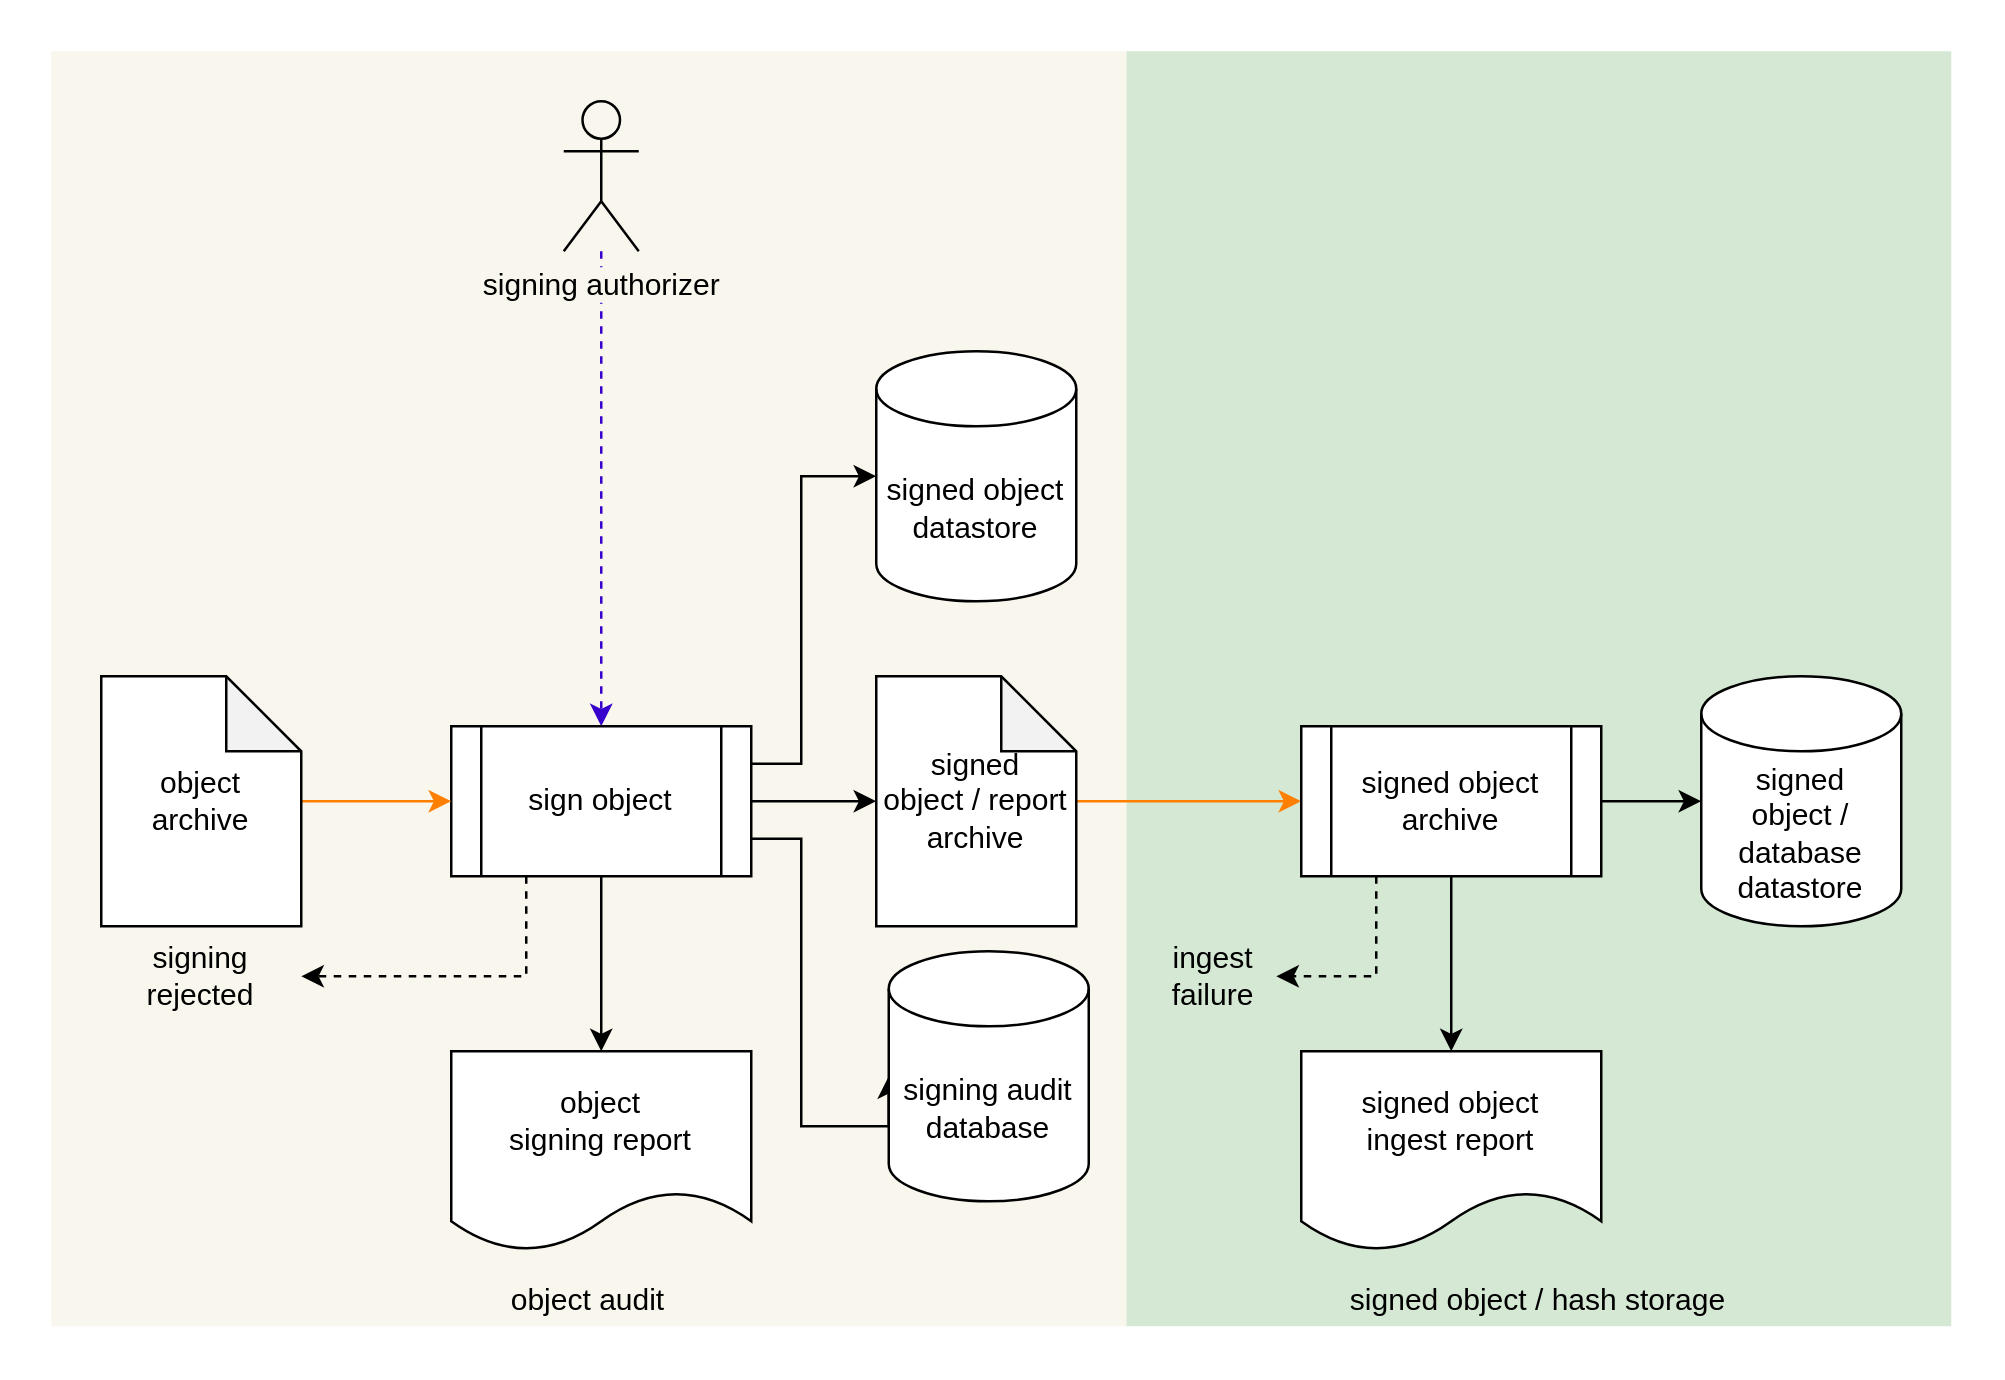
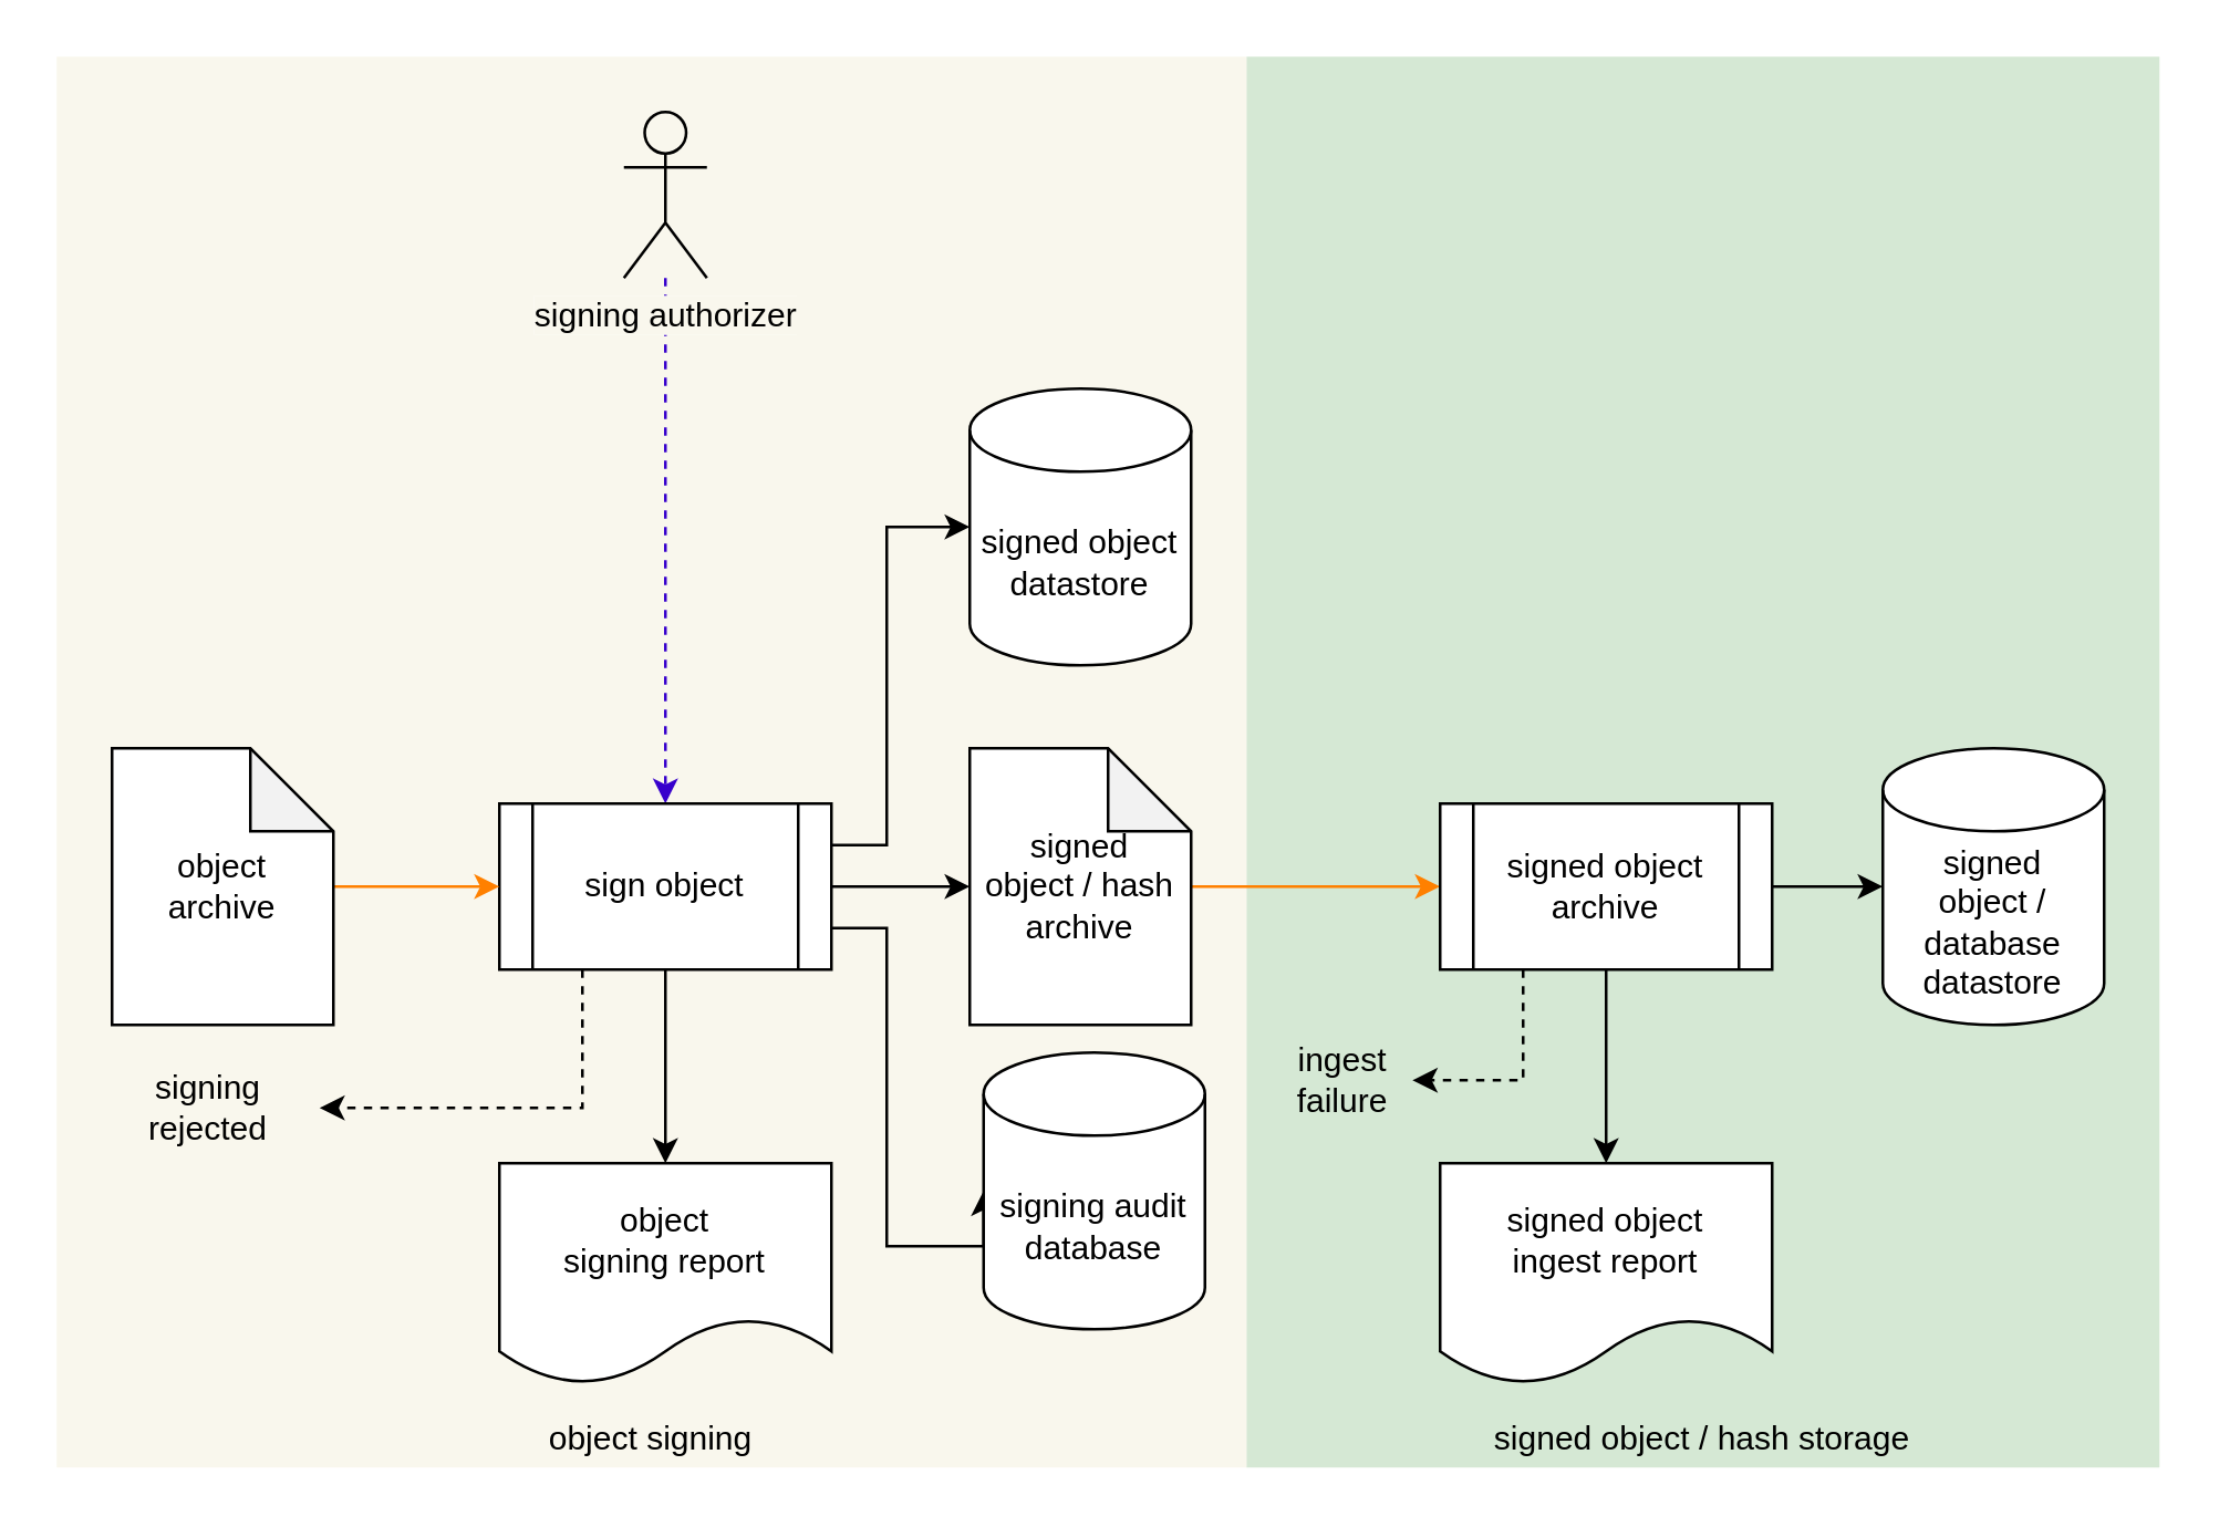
- <mxCell id="9" value="signed&lt;br&gt;object / report&lt;br&gt;archive" style="shape=note;whiteSpace=wrap;html=1;backgroundOutline=1;darkOpacity=0.05;" parent="1" vertex="1"><mxGeometry x="350" y="270" width="80" height="100" as="geometry" /></mxCell>
+ <mxCell id="9" value="signed&lt;br&gt;object / hash&lt;br&gt;archive" style="shape=note;whiteSpace=wrap;html=1;backgroundOutline=1;darkOpacity=0.05;" parent="1" vertex="1"><mxGeometry x="350" y="270" width="80" height="100" as="geometry" /></mxCell>
- <mxCell id="19" value="signing rejected" style="text;html=1;strokeColor=none;fillColor=none;align=center;verticalAlign=middle;whiteSpace=wrap;rounded=0;" parent="1" vertex="1"><mxGeometry x="40" y="370" width="80" height="40" as="geometry" /></mxCell>
+ <mxCell id="19" value="signing rejected" style="text;html=1;strokeColor=none;fillColor=none;align=center;verticalAlign=middle;whiteSpace=wrap;rounded=0;" parent="1" vertex="1"><mxGeometry x="35" y="380" width="80" height="40" as="geometry" /></mxCell>
- <mxCell id="15" value="object audit" style="text;html=1;strokeColor=none;fillColor=none;align=center;verticalAlign=middle;whiteSpace=wrap;rounded=0;" parent="1" vertex="1"><mxGeometry x="20" y="510" width="430" height="20" as="geometry" /></mxCell>
+ <mxCell id="15" value="object signing" style="text;html=1;strokeColor=none;fillColor=none;align=center;verticalAlign=middle;whiteSpace=wrap;rounded=0;" parent="1" vertex="1"><mxGeometry x="20" y="510" width="430" height="20" as="geometry" /></mxCell>
